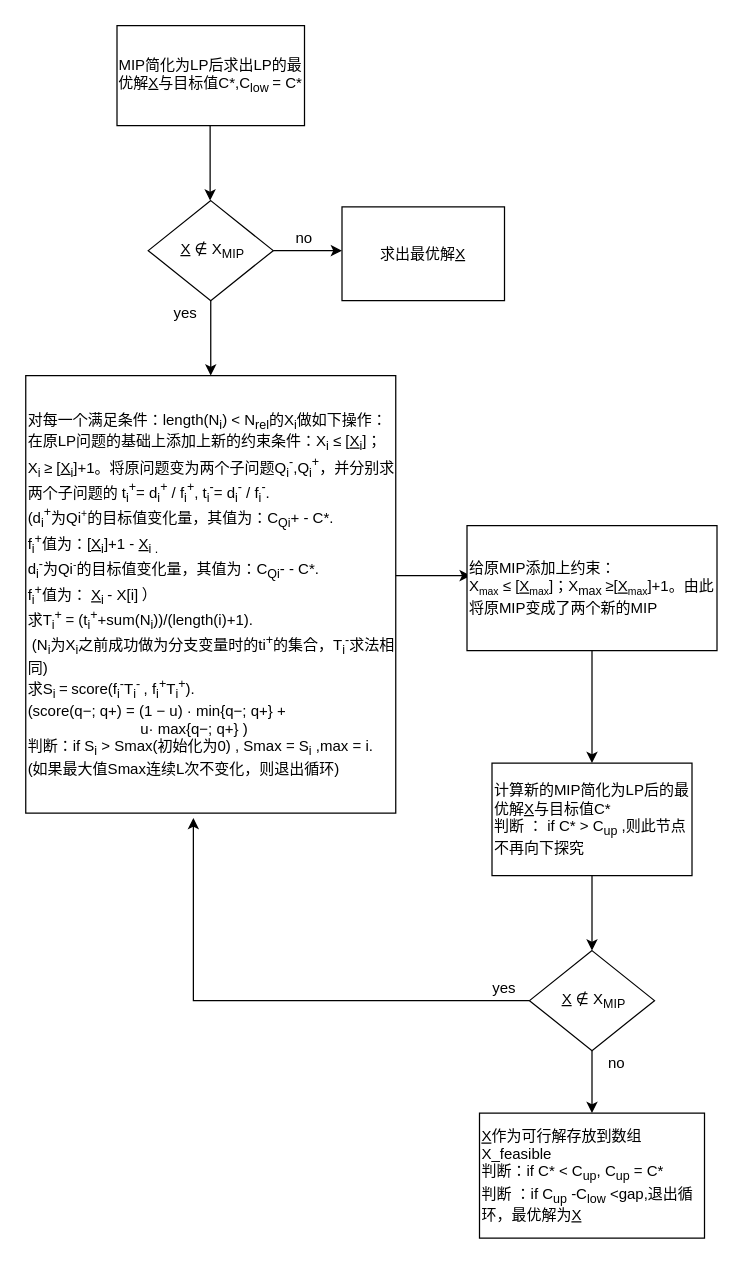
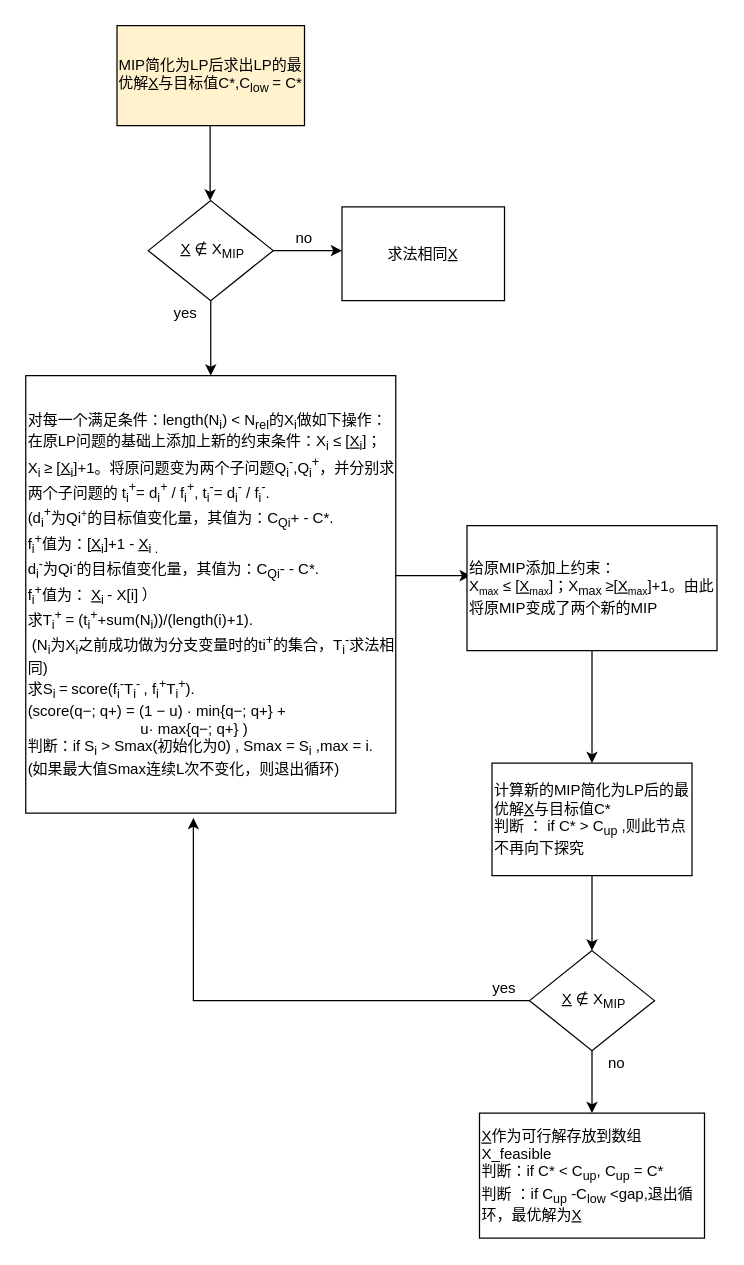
- <mxCell id="2" value="MIP简化为LP后求出LP的最优解&lt;u&gt;X&lt;/u&gt;与目标值C*,C&lt;sub&gt;low&amp;nbsp;&lt;/sub&gt;= C*" style="rounded=0;whiteSpace=wrap;html=1;" vertex="1" parent="1"><mxGeometry x="93" y="20" width="150" height="80" as="geometry" /></mxCell>
+ <mxCell id="2" value="MIP简化为LP后求出LP的最优解&lt;u&gt;X&lt;/u&gt;与目标值C*,C&lt;sub&gt;low&amp;nbsp;&lt;/sub&gt;= C*" style="rounded=0;whiteSpace=wrap;html=1;fillColor=#fff2cc;" vertex="1" parent="1"><mxGeometry x="93" y="20" width="150" height="80" as="geometry" /></mxCell>
- <mxCell id="9" value="求出最优解&lt;u&gt;X&lt;/u&gt;" style="rounded=0;whiteSpace=wrap;html=1;" vertex="1" parent="1"><mxGeometry x="273" y="165" width="130" height="75" as="geometry" /></mxCell>
+ <mxCell id="9" value="求法相同&lt;u&gt;X&lt;/u&gt;" style="rounded=0;whiteSpace=wrap;html=1;" vertex="1" parent="1"><mxGeometry x="273" y="165" width="130" height="75" as="geometry" /></mxCell>
